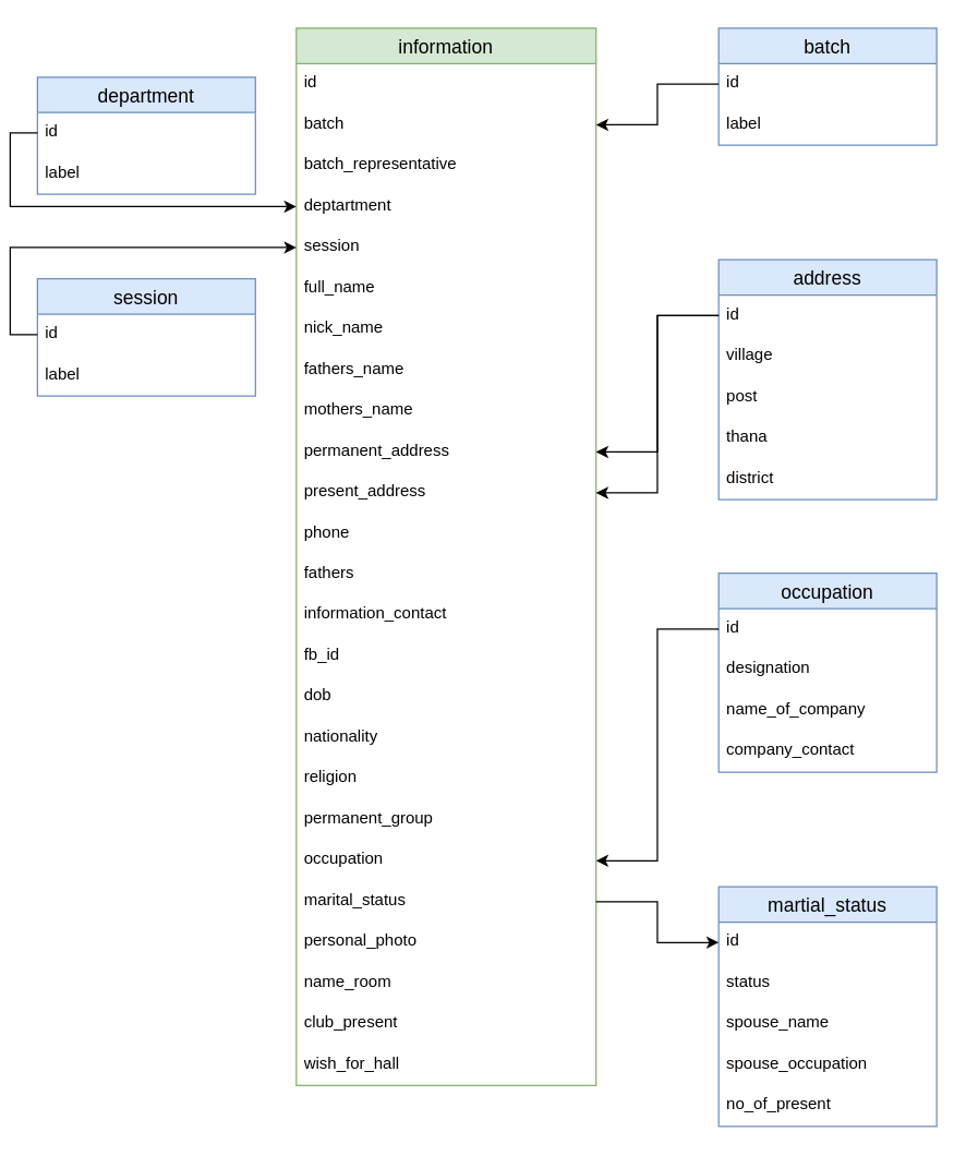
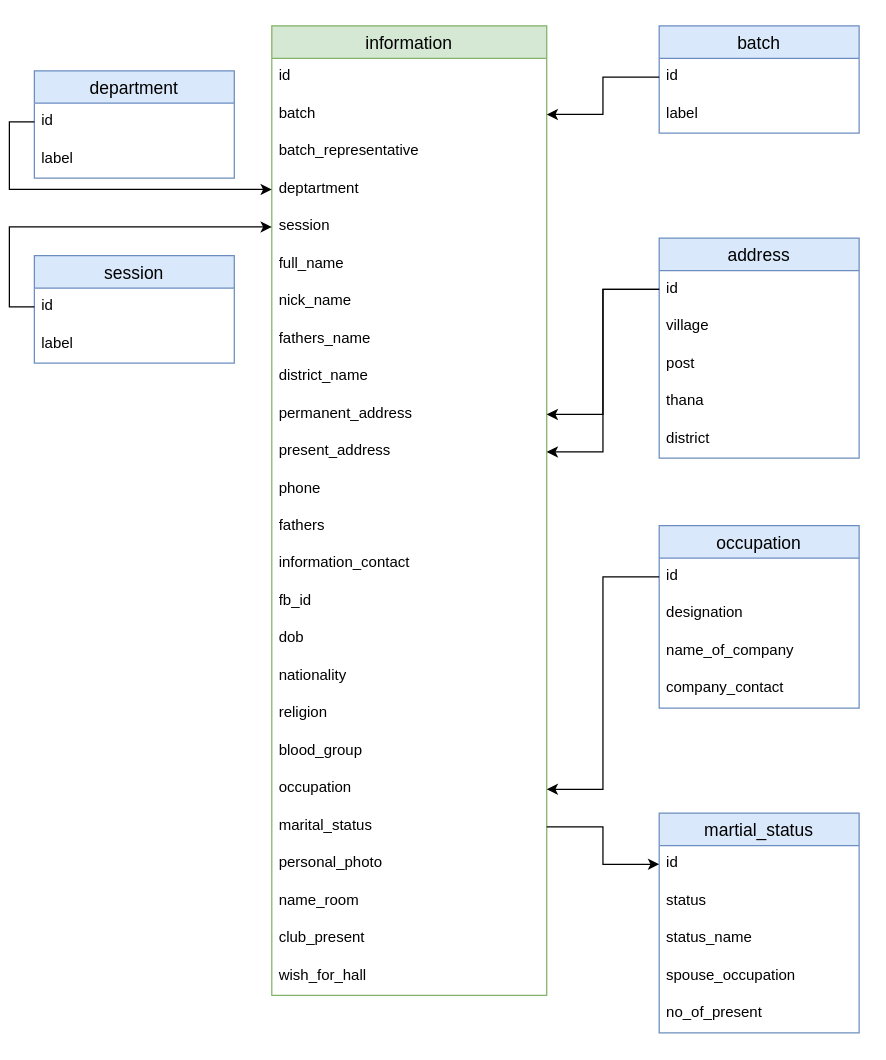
- <mxCell id="20" value="mothers_name" style="text;strokeColor=none;fillColor=none;spacingLeft=4;spacingRight=4;overflow=hidden;rotatable=0;points=[[0,0.5],[1,0.5]];portConstraint=eastwest;fontSize=12;" vertex="1" parent="11"><mxGeometry y="266" width="220" height="30" as="geometry" /></mxCell>
+ <mxCell id="20" value="district_name" style="text;strokeColor=none;fillColor=none;spacingLeft=4;spacingRight=4;overflow=hidden;rotatable=0;points=[[0,0.5],[1,0.5]];portConstraint=eastwest;fontSize=12;" vertex="1" parent="11"><mxGeometry y="266" width="220" height="30" as="geometry" /></mxCell>
- <mxCell id="30" value="permanent_group" style="text;strokeColor=none;fillColor=none;spacingLeft=4;spacingRight=4;overflow=hidden;rotatable=0;points=[[0,0.5],[1,0.5]];portConstraint=eastwest;fontSize=12;" vertex="1" parent="11"><mxGeometry y="566" width="220" height="30" as="geometry" /></mxCell>
+ <mxCell id="30" value="blood_group" style="text;strokeColor=none;fillColor=none;spacingLeft=4;spacingRight=4;overflow=hidden;rotatable=0;points=[[0,0.5],[1,0.5]];portConstraint=eastwest;fontSize=12;" vertex="1" parent="11"><mxGeometry y="566" width="220" height="30" as="geometry" /></mxCell>
- <mxCell id="46" value="spouse_name" style="text;strokeColor=none;fillColor=none;spacingLeft=4;spacingRight=4;overflow=hidden;rotatable=0;points=[[0,0.5],[1,0.5]];portConstraint=eastwest;fontSize=12;" vertex="1" parent="43"><mxGeometry y="86" width="160" height="30" as="geometry" /></mxCell>
+ <mxCell id="46" value="status_name" style="text;strokeColor=none;fillColor=none;spacingLeft=4;spacingRight=4;overflow=hidden;rotatable=0;points=[[0,0.5],[1,0.5]];portConstraint=eastwest;fontSize=12;" vertex="1" parent="43"><mxGeometry y="86" width="160" height="30" as="geometry" /></mxCell>
